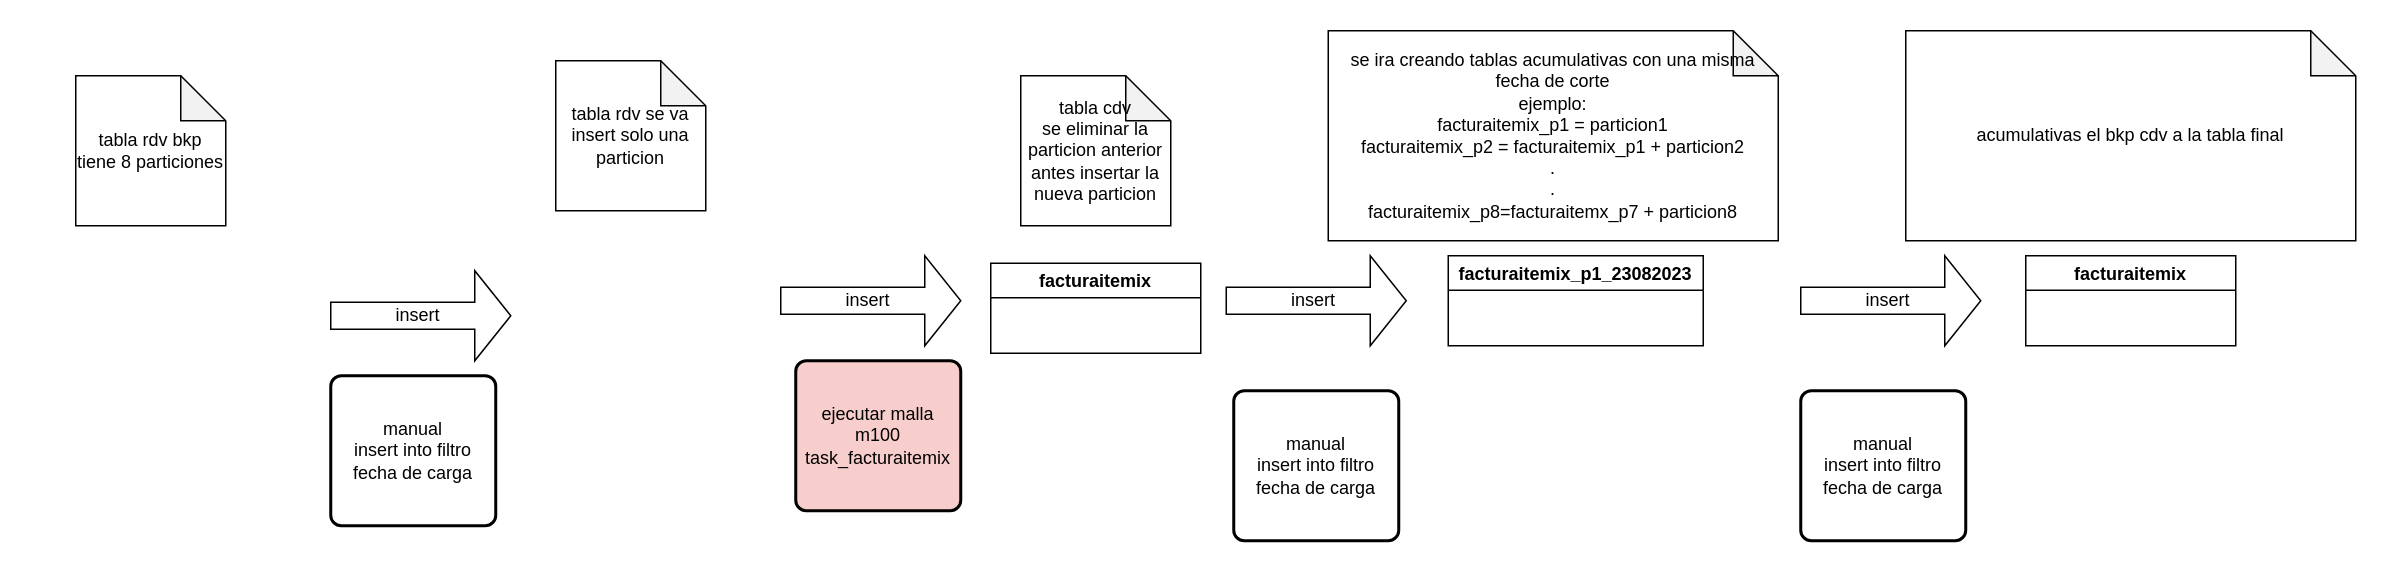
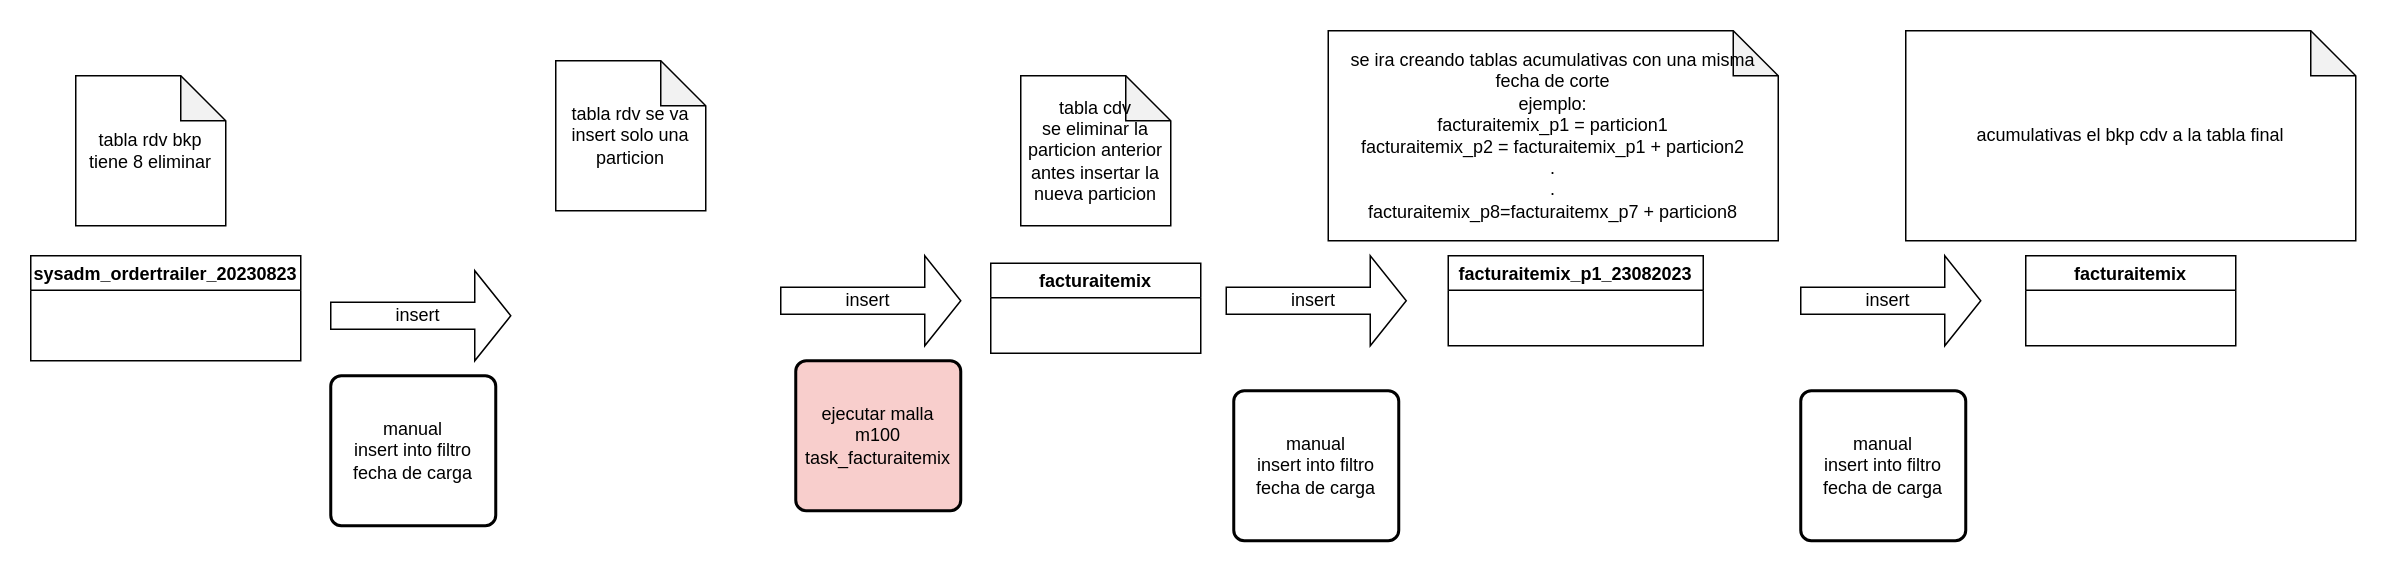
- <mxCell id="2" value="tabla rdv bkp tiene 8 particiones" style="shape=note;whiteSpace=wrap;html=1;backgroundOutline=1;darkOpacity=0.05;" vertex="1" parent="1"><mxGeometry x="50" y="50" width="100" height="100" as="geometry" /></mxCell>
+ <mxCell id="2" value="tabla rdv bkp tiene 8 eliminar" style="shape=note;whiteSpace=wrap;html=1;backgroundOutline=1;darkOpacity=0.05;" vertex="1" parent="1"><mxGeometry x="50" y="50" width="100" height="100" as="geometry" /></mxCell>
+ <mxCell id="3" value="sysadm_ordertrailer_20230823" style="swimlane;" vertex="1" parent="1"><mxGeometry x="20" y="170" width="180" height="70" as="geometry" /></mxCell>
